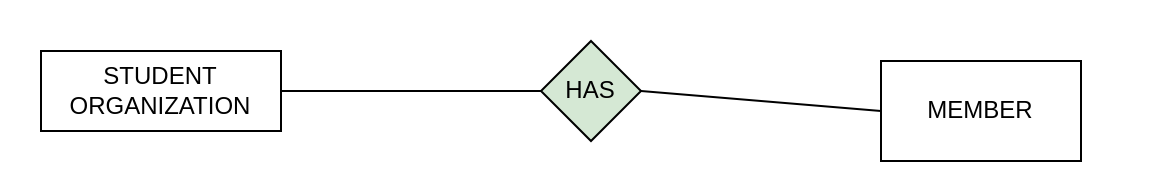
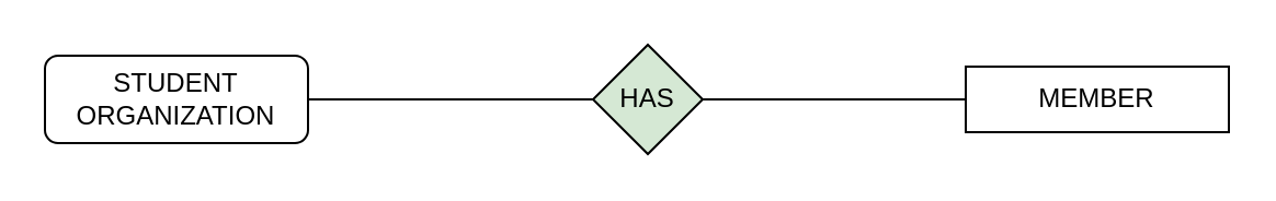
- <mxCell id="2" value="STUDENT ORGANIZATION" style="rounded=0;whiteSpace=wrap;html=1;" vertex="1" parent="1"><mxGeometry x="20" y="25" width="120" height="40" as="geometry" /></mxCell>
+ <mxCell id="2" value="STUDENT ORGANIZATION" style="whiteSpace=wrap;html=1;rounded=1;" vertex="1" parent="1"><mxGeometry x="20" y="25" width="120" height="40" as="geometry" /></mxCell>
- <mxCell id="3" value="MEMBER" style="rounded=0;whiteSpace=wrap;html=1;" vertex="1" parent="1"><mxGeometry x="440" y="30" width="100" height="50" as="geometry" /></mxCell>
+ <mxCell id="3" value="MEMBER" style="rounded=0;whiteSpace=wrap;html=1;" vertex="1" parent="1"><mxGeometry x="440" y="30" width="120" height="30" as="geometry" /></mxCell>
